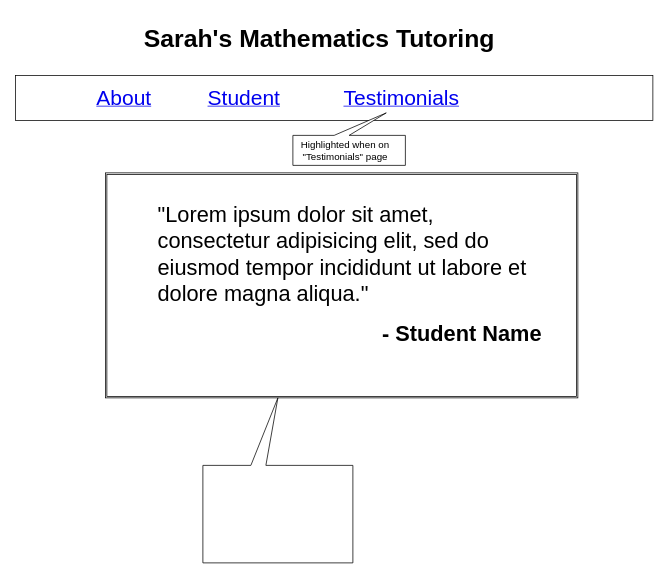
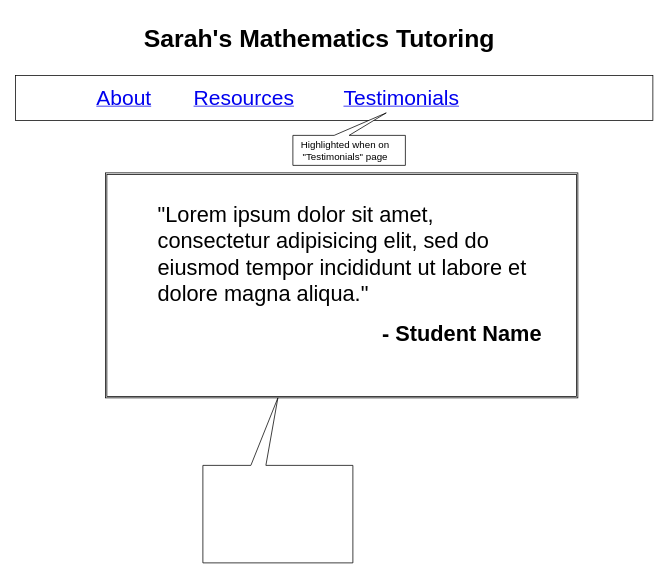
- <mxCell id="5" value="&lt;font style=&quot;font-size: 28px&quot;&gt;Student&lt;/font&gt;" style="text;html=1;strokeColor=none;fillColor=none;whiteSpace=wrap;align=center;verticalAlign=middle;fontColor=#0000EE;fontStyle=4;" parent="1" vertex="1"><mxGeometry x="240" y="100" width="170" height="60" as="geometry" /></mxCell>
+ <mxCell id="5" value="&lt;font style=&quot;font-size: 28px&quot;&gt;Resources&lt;/font&gt;" style="text;html=1;strokeColor=none;fillColor=none;whiteSpace=wrap;align=center;verticalAlign=middle;fontColor=#0000EE;fontStyle=4;" parent="1" vertex="1"><mxGeometry x="240" y="100" width="170" height="60" as="geometry" /></mxCell>
